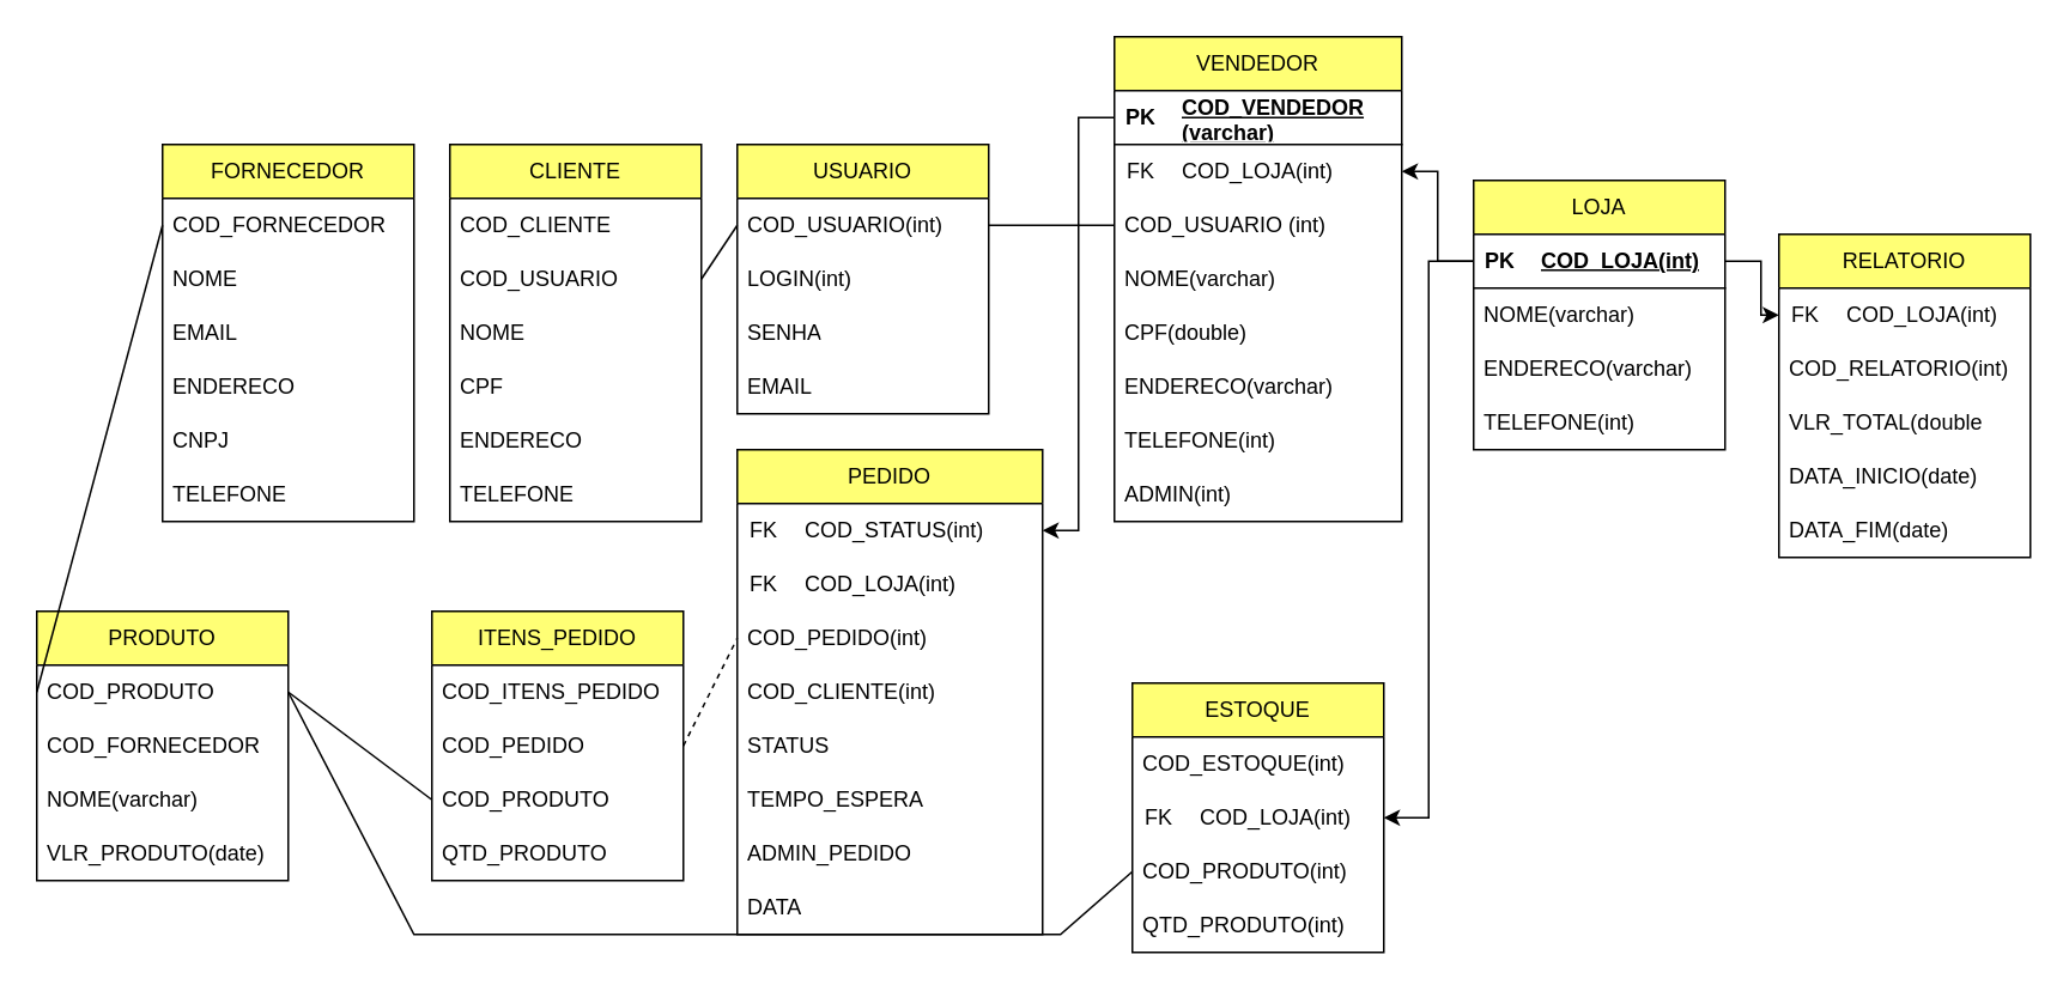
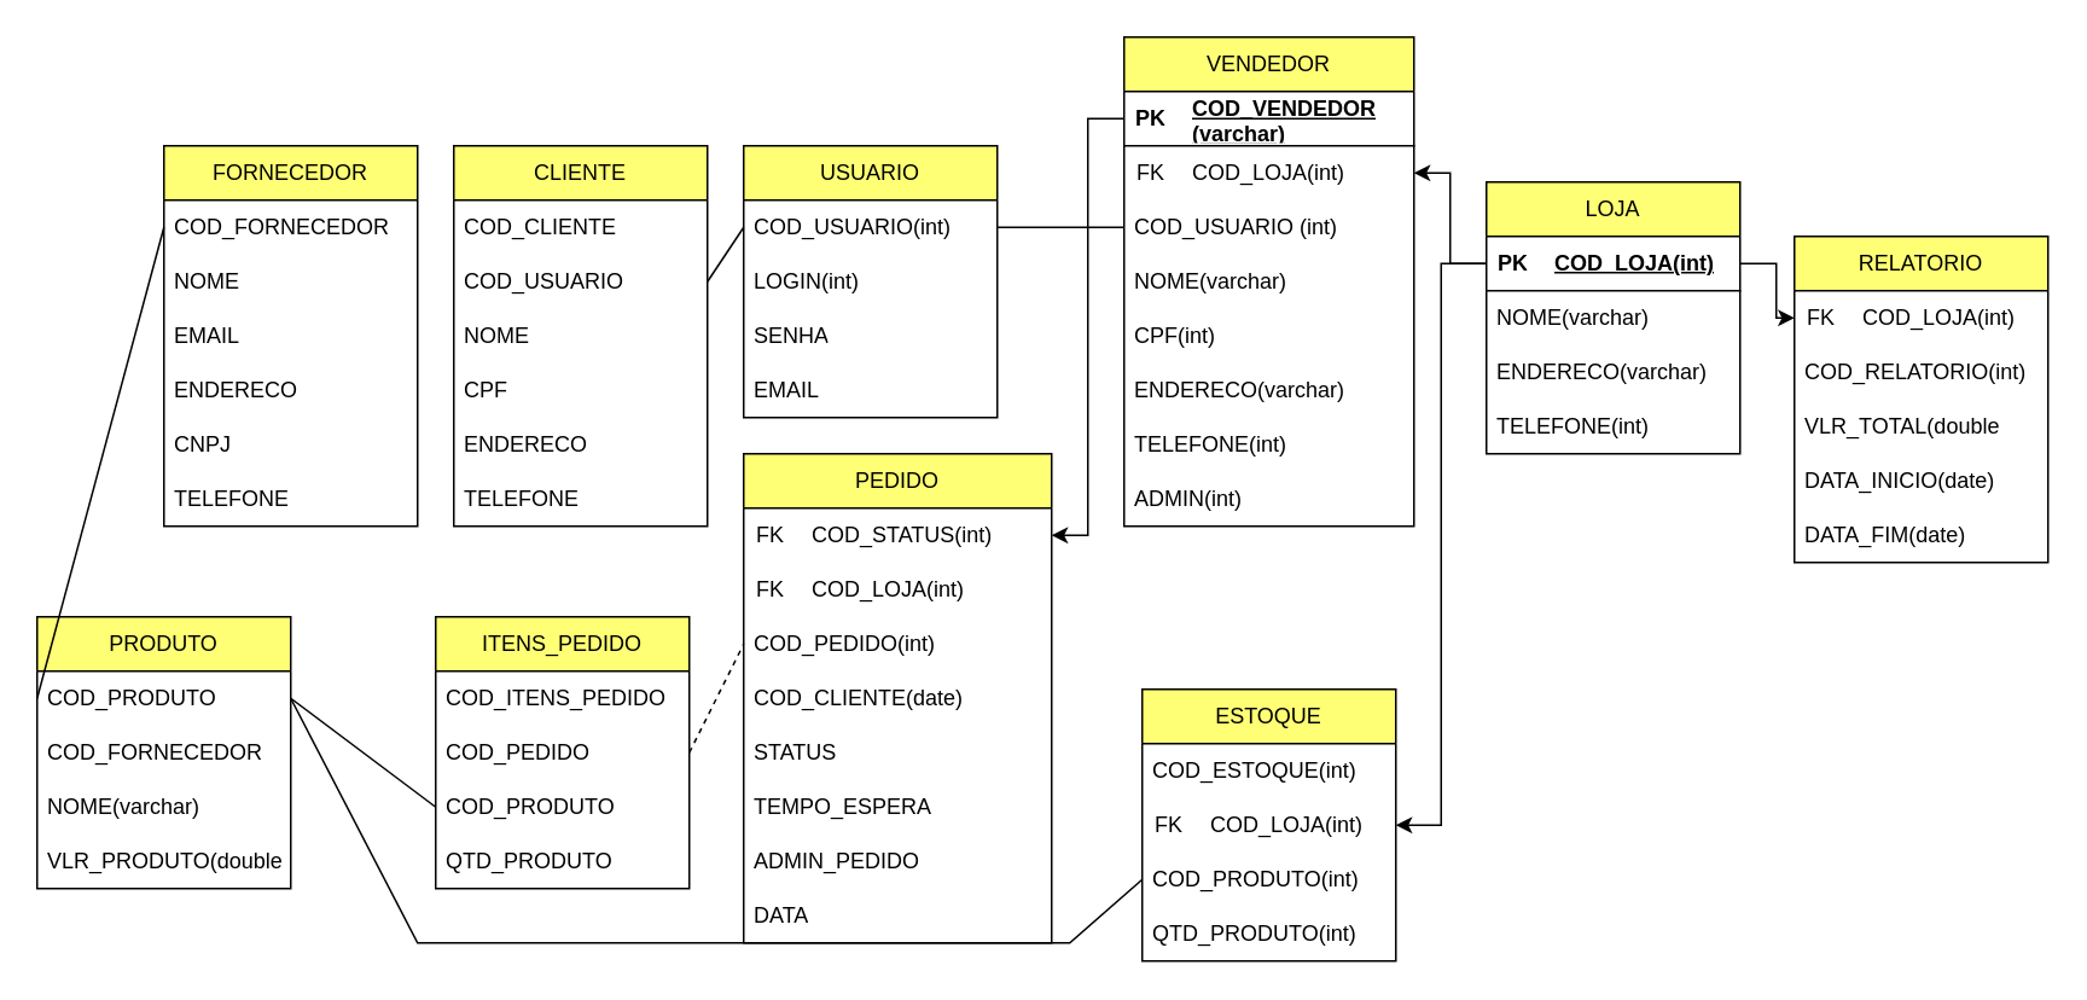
- <mxCell id="25" value="CPF(double)" style="text;strokeColor=none;fillColor=none;align=left;verticalAlign=middle;spacingLeft=4;spacingRight=4;overflow=hidden;points=[[0,0.5],[1,0.5]];portConstraint=eastwest;rotatable=0;whiteSpace=wrap;html=1;" parent="15" vertex="1"><mxGeometry y="150" width="160" height="30" as="geometry" /></mxCell>
+ <mxCell id="25" value="CPF(int)" style="text;strokeColor=none;fillColor=none;align=left;verticalAlign=middle;spacingLeft=4;spacingRight=4;overflow=hidden;points=[[0,0.5],[1,0.5]];portConstraint=eastwest;rotatable=0;whiteSpace=wrap;html=1;" parent="15" vertex="1"><mxGeometry y="150" width="160" height="30" as="geometry" /></mxCell>
- <mxCell id="48" value="COD_CLIENTE(int)" style="text;strokeColor=none;fillColor=none;align=left;verticalAlign=middle;spacingLeft=4;spacingRight=4;overflow=hidden;points=[[0,0.5],[1,0.5]];portConstraint=eastwest;rotatable=0;whiteSpace=wrap;html=1;" parent="38" vertex="1"><mxGeometry y="120" width="170" height="30" as="geometry" /></mxCell>
+ <mxCell id="48" value="COD_CLIENTE(date)" style="text;strokeColor=none;fillColor=none;align=left;verticalAlign=middle;spacingLeft=4;spacingRight=4;overflow=hidden;points=[[0,0.5],[1,0.5]];portConstraint=eastwest;rotatable=0;whiteSpace=wrap;html=1;" parent="38" vertex="1"><mxGeometry y="120" width="170" height="30" as="geometry" /></mxCell>
- <mxCell id="63" value="VLR_PRODUTO(date)" style="text;strokeColor=none;fillColor=none;align=left;verticalAlign=middle;spacingLeft=4;spacingRight=4;overflow=hidden;points=[[0,0.5],[1,0.5]];portConstraint=eastwest;rotatable=0;whiteSpace=wrap;html=1;" parent="59" vertex="1"><mxGeometry y="120" width="140" height="30" as="geometry" /></mxCell>
+ <mxCell id="63" value="VLR_PRODUTO(double)" style="text;strokeColor=none;fillColor=none;align=left;verticalAlign=middle;spacingLeft=4;spacingRight=4;overflow=hidden;points=[[0,0.5],[1,0.5]];portConstraint=eastwest;rotatable=0;whiteSpace=wrap;html=1;" parent="59" vertex="1"><mxGeometry y="120" width="140" height="30" as="geometry" /></mxCell>
